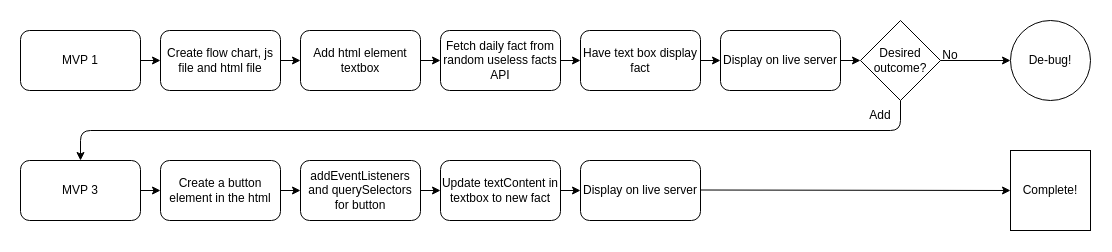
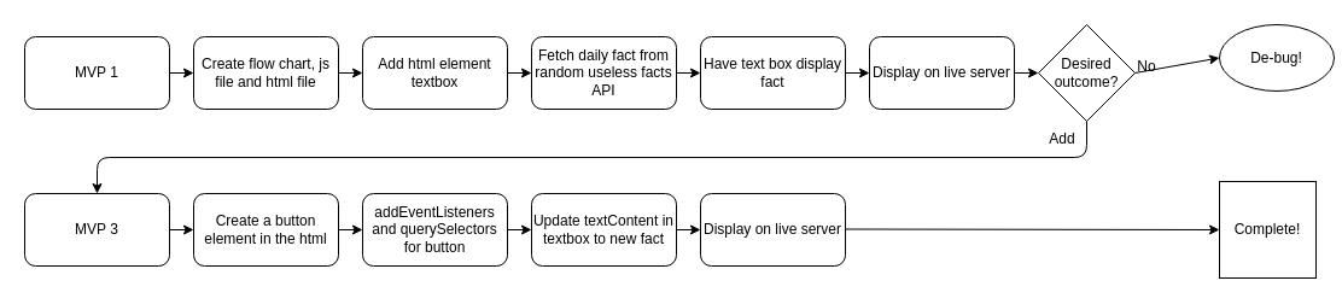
- <mxCell id="10" value="De-bug!" style="ellipse;whiteSpace=wrap;html=1;" vertex="1" parent="1"><mxGeometry x="1010" y="20" width="80" height="80" as="geometry" /></mxCell>
+ <mxCell id="10" value="De-bug!" style="ellipse;whiteSpace=wrap;html=1;" vertex="1" parent="1"><mxGeometry x="1010" y="20" width="95" height="55" as="geometry" /></mxCell>
